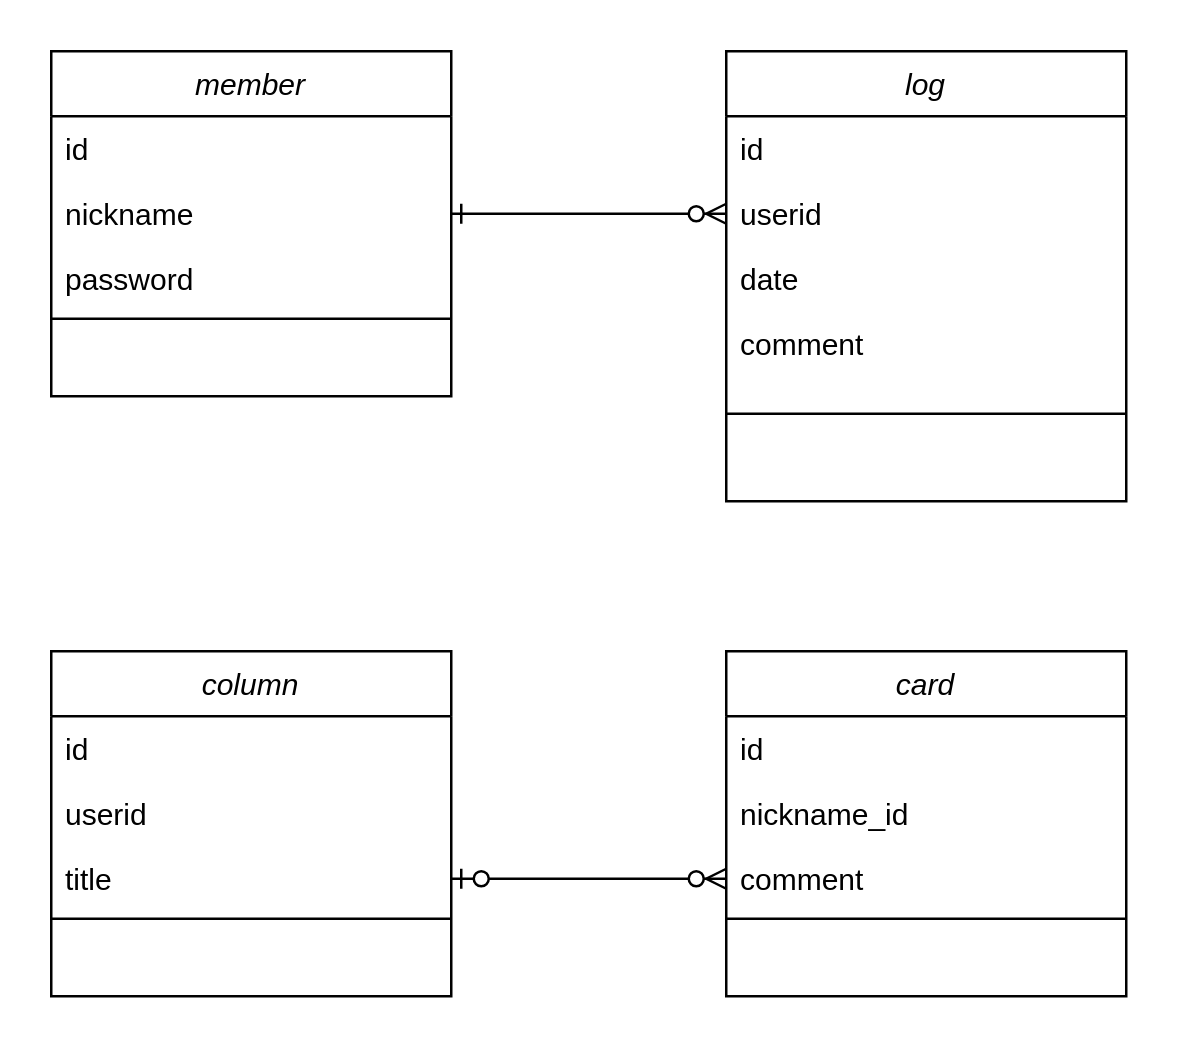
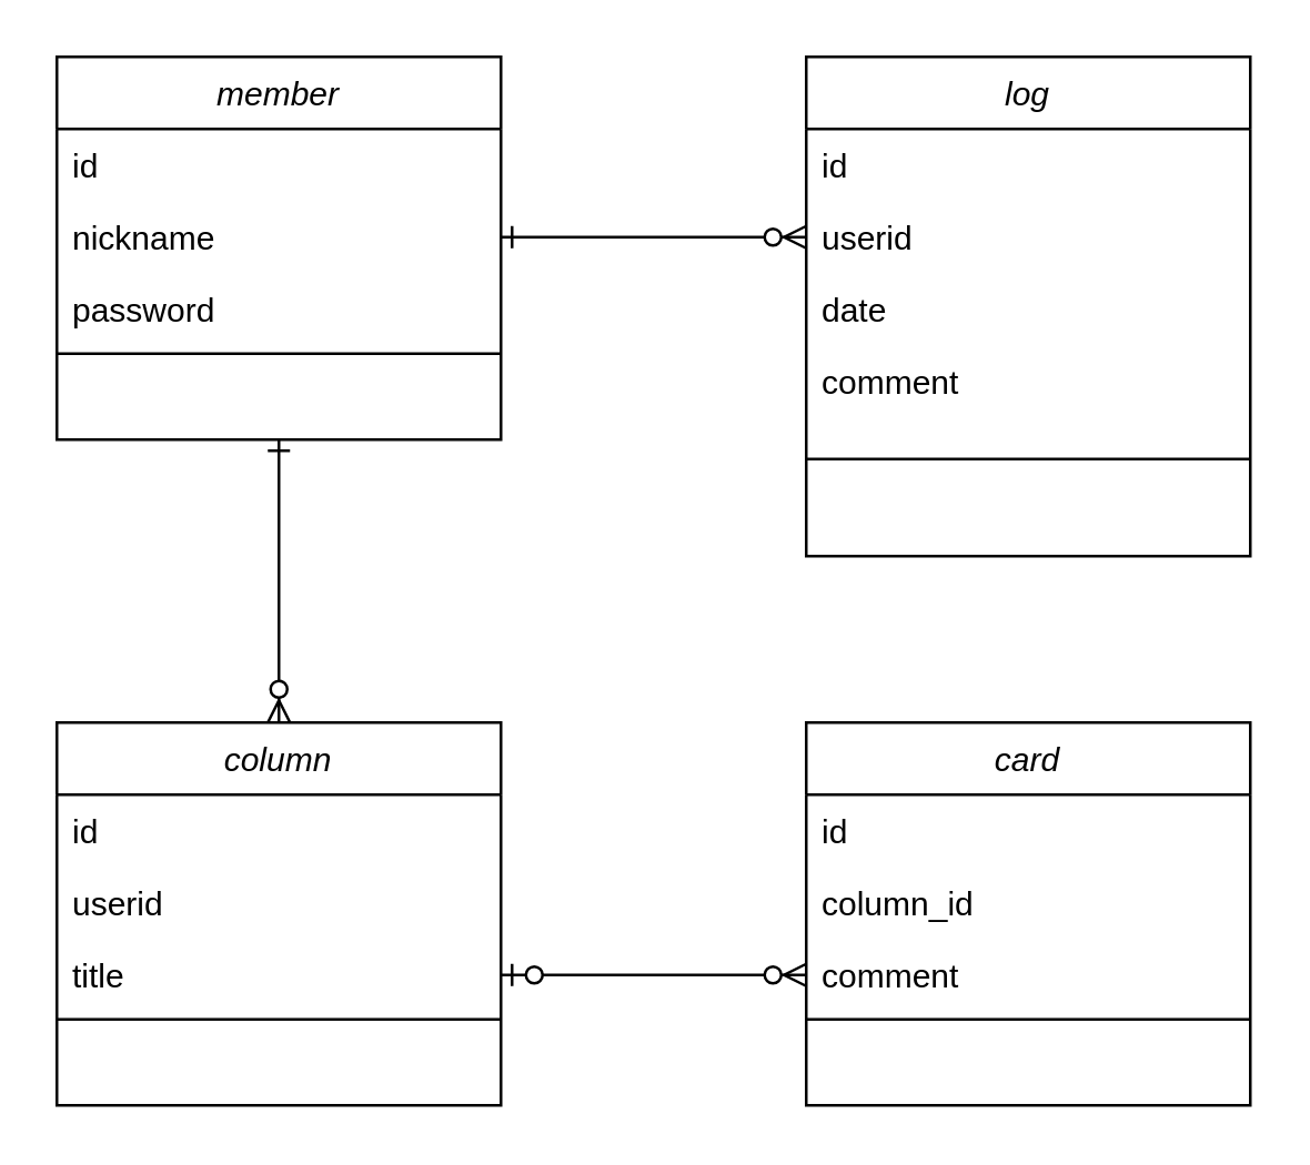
+ <mxCell id="2" style="edgeStyle=orthogonalEdgeStyle;rounded=0;orthogonalLoop=1;jettySize=auto;html=1;entryX=0.5;entryY=0;entryDx=0;entryDy=0;startArrow=ERone;startFill=0;endArrow=ERzeroToMany;endFill=1;" edge="1" parent="1" source="3" target="15"><mxGeometry relative="1" as="geometry" /></mxCell>
- <mxCell id="22" value="nickname_id" style="text;align=left;verticalAlign=top;spacingLeft=4;spacingRight=4;overflow=hidden;rotatable=0;points=[[0,0.5],[1,0.5]];portConstraint=eastwest;rounded=0;shadow=0;html=0;" vertex="1" parent="20"><mxGeometry y="52" width="160" height="26" as="geometry" /></mxCell>
+ <mxCell id="22" value="column_id" style="text;align=left;verticalAlign=top;spacingLeft=4;spacingRight=4;overflow=hidden;rotatable=0;points=[[0,0.5],[1,0.5]];portConstraint=eastwest;rounded=0;shadow=0;html=0;" vertex="1" parent="20"><mxGeometry y="52" width="160" height="26" as="geometry" /></mxCell>
